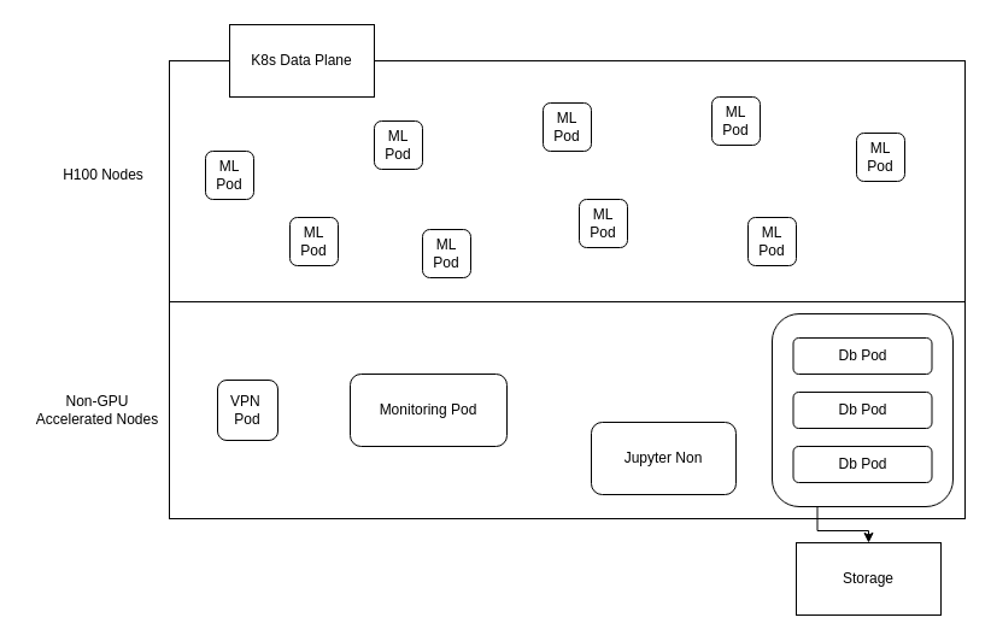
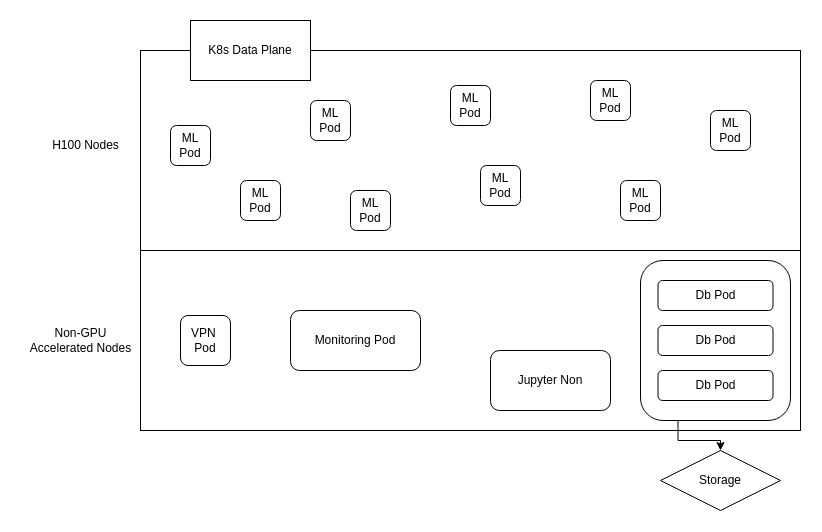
- <mxCell id="23" value="Storage" style="rounded=0;whiteSpace=wrap;html=1;" vertex="1" parent="1"><mxGeometry x="660" y="450" width="120" height="60" as="geometry" /></mxCell>
+ <mxCell id="23" value="Storage" style="rhombus;whiteSpace=wrap;html=1;" vertex="1" parent="1"><mxGeometry x="660" y="450" width="120" height="60" as="geometry" /></mxCell>
